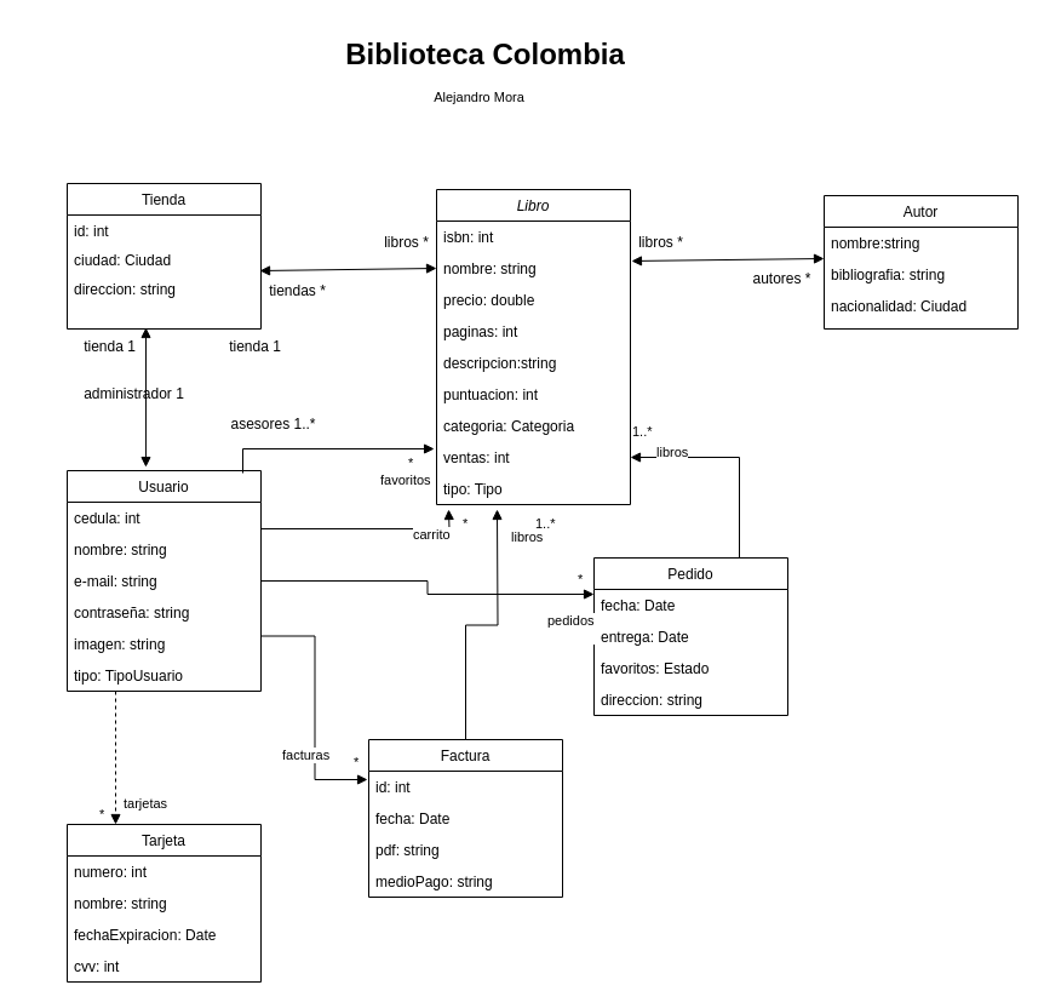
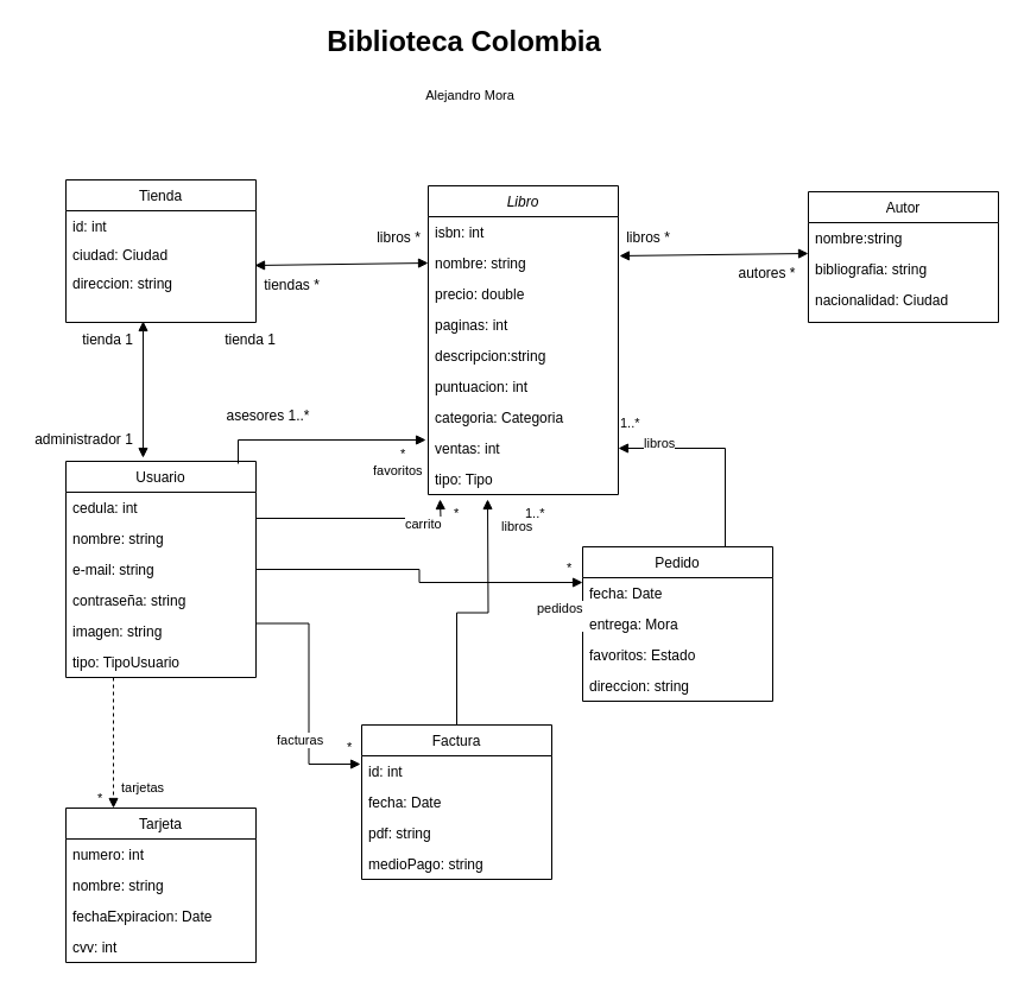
- <mxCell id="30" value="&lt;h1&gt;Biblioteca Colombia&lt;/h1&gt;" style="text;html=1;align=center;verticalAlign=middle;resizable=0;points=[];autosize=1;strokeColor=none;fillColor=none;" parent="1" vertex="1"><mxGeometry x="275" y="20" width="250" height="50" as="geometry" /></mxCell>
+ <mxCell id="30" value="&lt;h1&gt;Biblioteca Colombia&lt;/h1&gt;" style="text;html=1;align=center;verticalAlign=middle;resizable=0;points=[];autosize=1;strokeColor=none;fillColor=none;" parent="1" vertex="1"><mxGeometry x="265" y="10" width="250" height="50" as="geometry" /></mxCell>
- <mxCell id="43" value="administrador 1" style="text;html=1;align=center;verticalAlign=middle;resizable=0;points=[];autosize=1;strokeColor=none;fillColor=none;" parent="1" vertex="1"><mxGeometry x="60" y="315" width="100" height="20" as="geometry" /></mxCell>
+ <mxCell id="43" value="administrador 1" style="text;html=1;align=center;verticalAlign=middle;resizable=0;points=[];autosize=1;strokeColor=none;fillColor=none;" parent="1" vertex="1"><mxGeometry x="20" y="360" width="100" height="20" as="geometry" /></mxCell>
- <mxCell id="46" value="entrega: Date" style="text;align=left;verticalAlign=top;spacingLeft=4;spacingRight=4;overflow=hidden;rotatable=0;points=[[0,0.5],[1,0.5]];portConstraint=eastwest;rounded=0;shadow=0;html=0;" parent="44" vertex="1"><mxGeometry y="52" width="160" height="26" as="geometry" /></mxCell>
+ <mxCell id="46" value="entrega: Mora" style="text;align=left;verticalAlign=top;spacingLeft=4;spacingRight=4;overflow=hidden;rotatable=0;points=[[0,0.5],[1,0.5]];portConstraint=eastwest;rounded=0;shadow=0;html=0;" parent="44" vertex="1"><mxGeometry y="52" width="160" height="26" as="geometry" /></mxCell>
